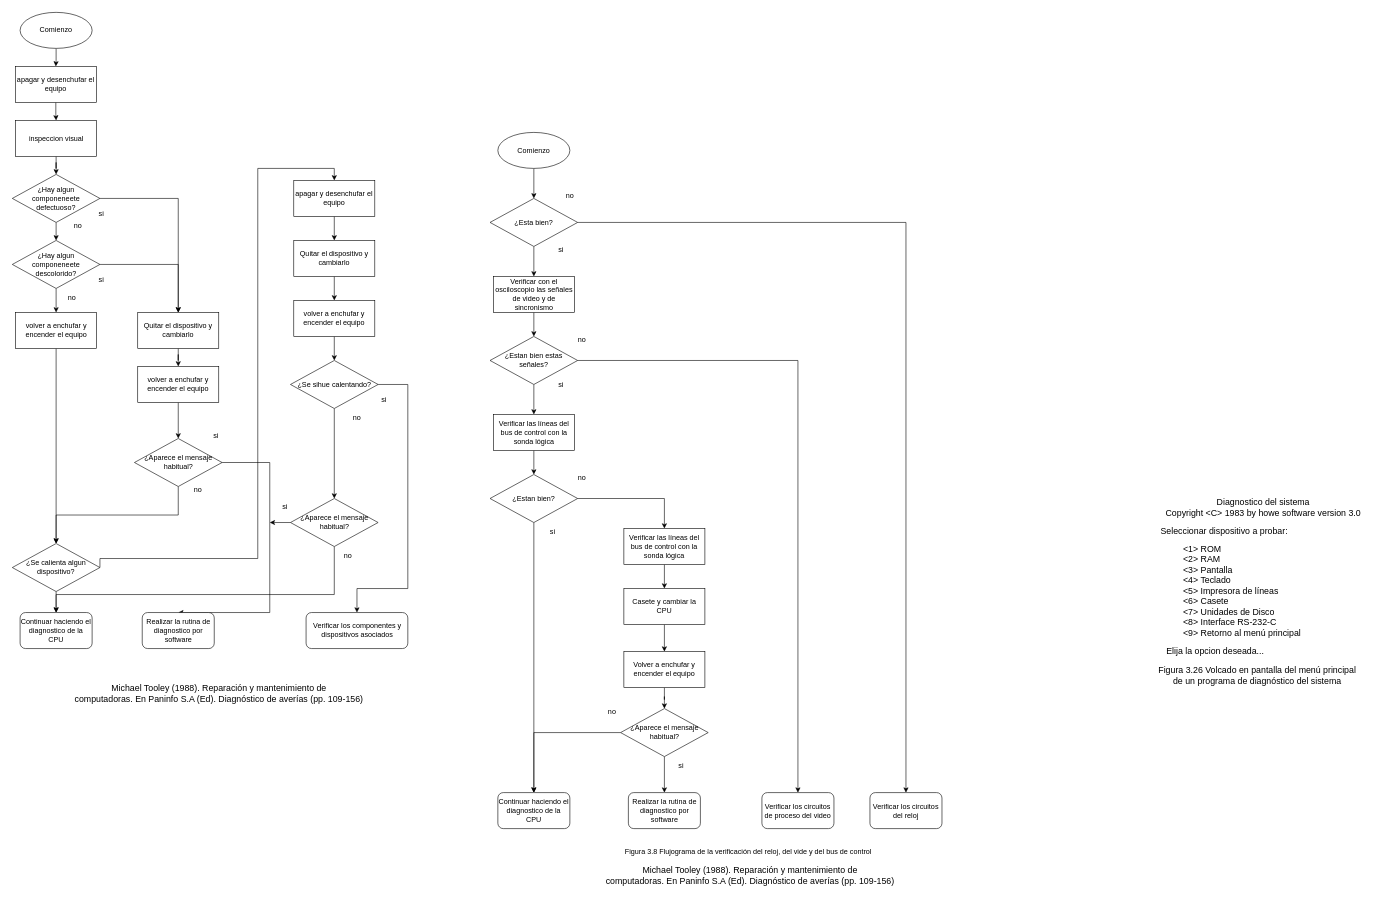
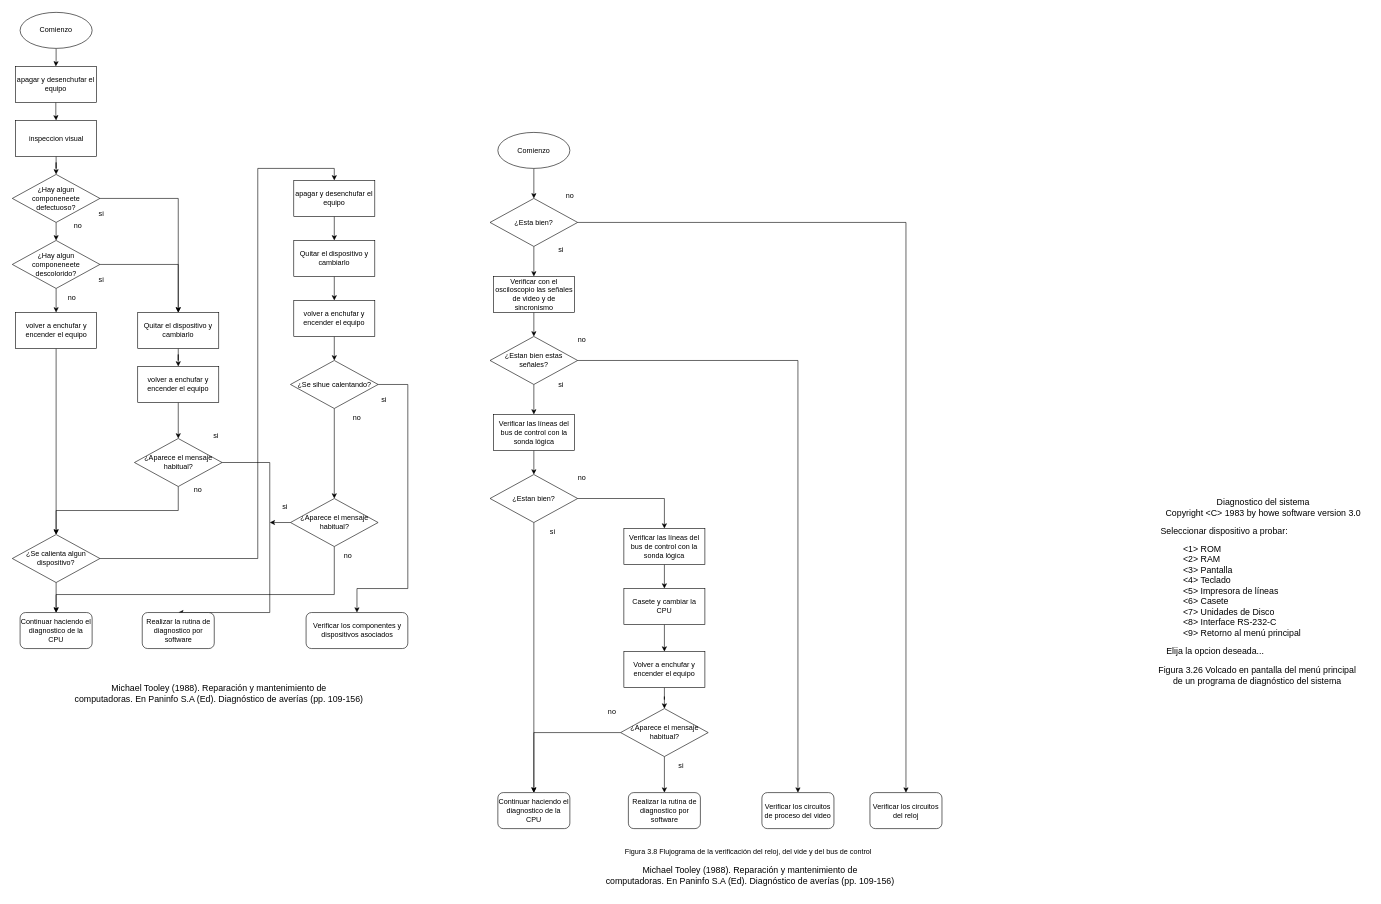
- <mxCell id="16" value="¿Se calienta algun dispositivo?" style="rhombus;whiteSpace=wrap;html=1;" parent="1" vertex="1"><mxGeometry x="20" y="905" width="146" height="80" as="geometry" /></mxCell>
+ <mxCell id="16" value="¿Se calienta algun dispositivo?" style="rhombus;whiteSpace=wrap;html=1;" parent="1" vertex="1"><mxGeometry x="20" y="890" width="146" height="80" as="geometry" /></mxCell>
